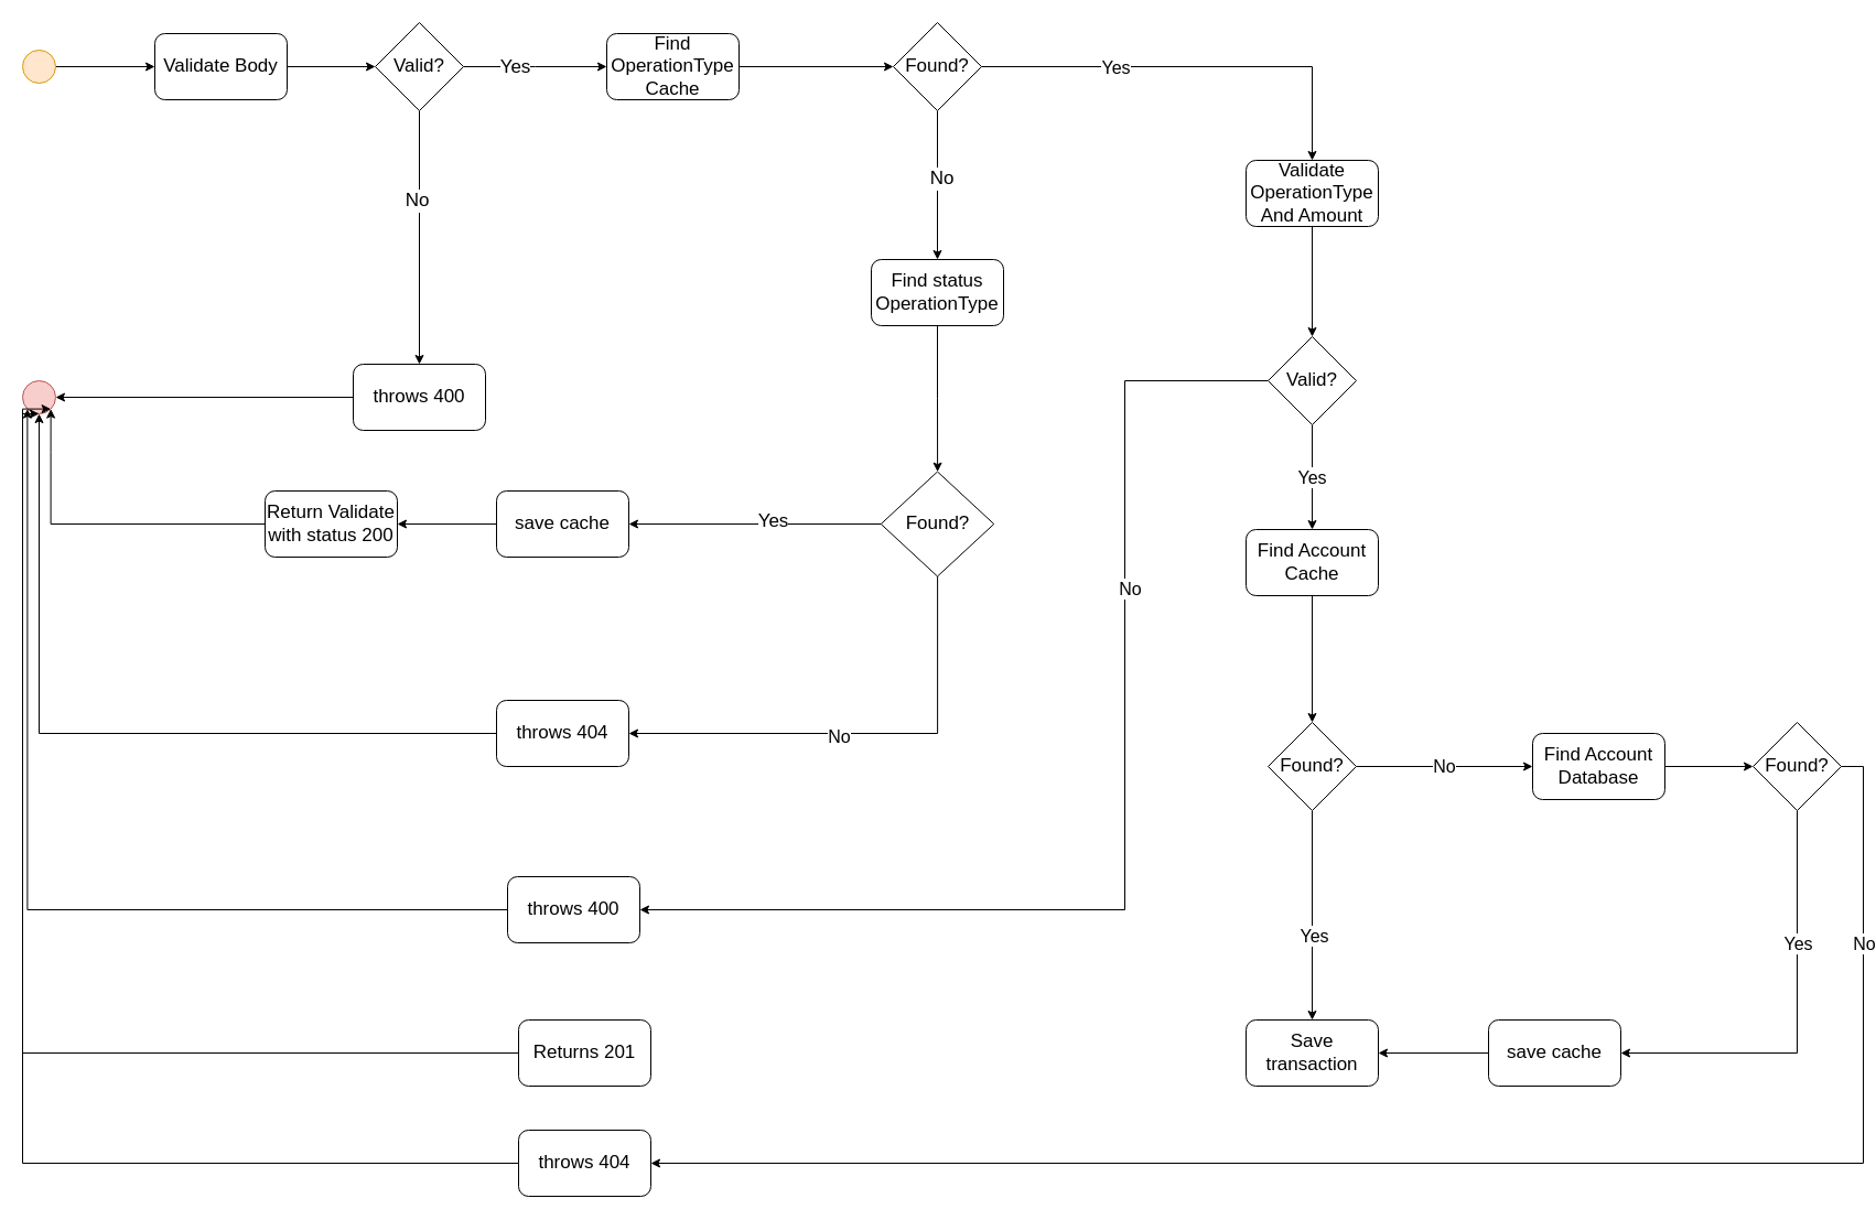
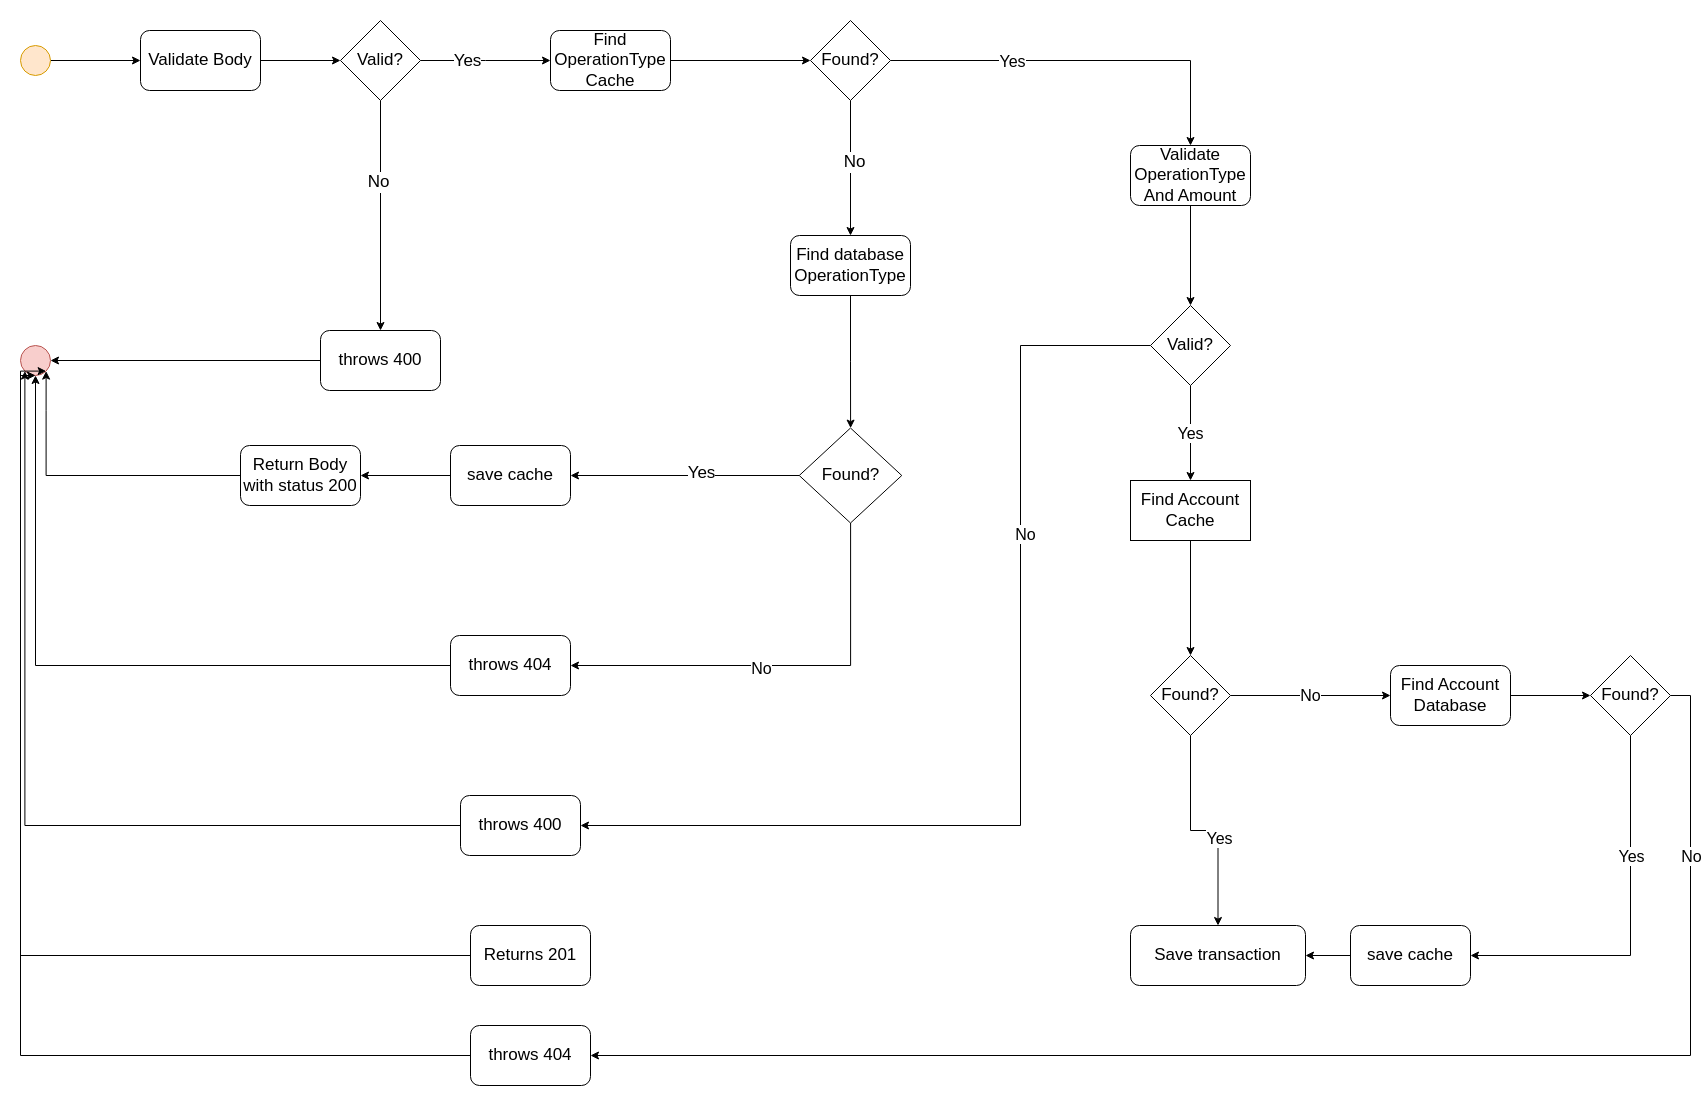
- <mxCell id="61" value="Find status OperationType" style="rounded=1;whiteSpace=wrap;html=1;fontSize=17;" vertex="1" parent="1"><mxGeometry x="790" y="235" width="120" height="60" as="geometry" /></mxCell>
+ <mxCell id="61" value="Find database OperationType" style="rounded=1;whiteSpace=wrap;html=1;fontSize=17;" vertex="1" parent="1"><mxGeometry x="790" y="235" width="120" height="60" as="geometry" /></mxCell>
- <mxCell id="31" value="Return Validate with status 200" style="rounded=1;whiteSpace=wrap;html=1;fontSize=17;" parent="1" vertex="1"><mxGeometry x="240" y="445" width="120" height="60" as="geometry" /></mxCell>
+ <mxCell id="31" value="Return Body with status 200" style="rounded=1;whiteSpace=wrap;html=1;fontSize=17;" parent="1" vertex="1"><mxGeometry x="240" y="445" width="120" height="60" as="geometry" /></mxCell>
- <mxCell id="39" value="Find Account&lt;br&gt;Cache" style="rounded=1;whiteSpace=wrap;html=1;fontSize=17;" vertex="1" parent="1"><mxGeometry x="1130" y="480" width="120" height="60" as="geometry" /></mxCell>
+ <mxCell id="39" value="Find Account&lt;br&gt;Cache" style="whiteSpace=wrap;html=1;fontSize=17;rounded=0;" vertex="1" parent="1"><mxGeometry x="1130" y="480" width="120" height="60" as="geometry" /></mxCell>
- <mxCell id="46" value="Save transaction" style="rounded=1;whiteSpace=wrap;html=1;fontSize=17;" vertex="1" parent="1"><mxGeometry x="1130" y="925" width="120" height="60" as="geometry" /></mxCell>
+ <mxCell id="46" value="Save transaction" style="rounded=1;whiteSpace=wrap;html=1;fontSize=17;" vertex="1" parent="1"><mxGeometry x="1130" y="925" width="175" height="60" as="geometry" /></mxCell>
